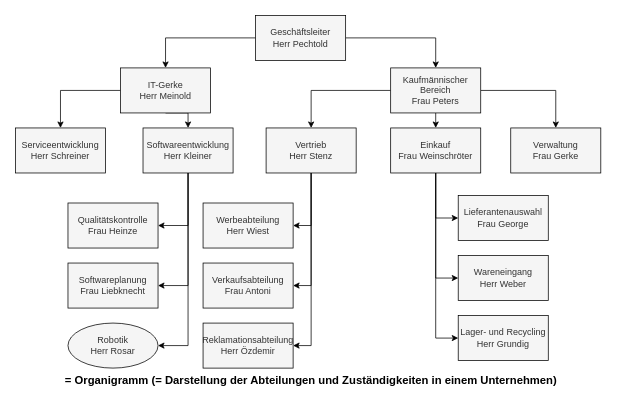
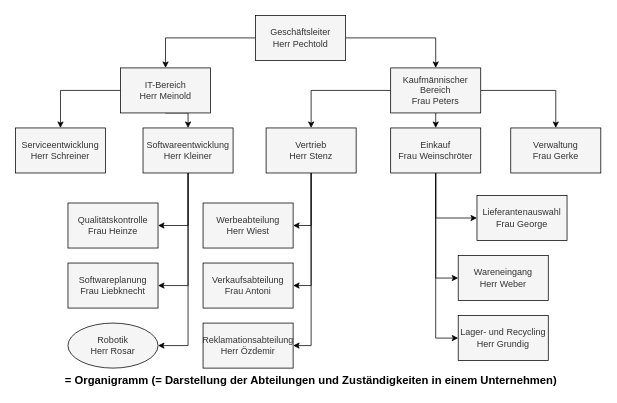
- <mxCell id="7" value="IT-Gerke&lt;br&gt;Herr Meinold" style="rounded=0;whiteSpace=wrap;html=1;labelBackgroundColor=none;labelBorderColor=none;fillColor=#f5f5f5;fontColor=#333333;strokeColor=#000000;" parent="1" vertex="1"><mxGeometry x="160" y="90" width="120" height="60" as="geometry" /></mxCell>
+ <mxCell id="7" value="IT-Bereich&lt;br&gt;Herr Meinold" style="rounded=0;whiteSpace=wrap;html=1;labelBackgroundColor=none;labelBorderColor=none;fillColor=#f5f5f5;fontColor=#333333;strokeColor=#000000;" parent="1" vertex="1"><mxGeometry x="160" y="90" width="120" height="60" as="geometry" /></mxCell>
- <mxCell id="26" value="Lieferantenauswahl&lt;br&gt;Frau George" style="rounded=0;whiteSpace=wrap;html=1;labelBackgroundColor=none;labelBorderColor=none;fillColor=#f5f5f5;fontColor=#333333;strokeColor=#000000;" parent="1" vertex="1"><mxGeometry x="610" y="260" width="120" height="60" as="geometry" /></mxCell>
+ <mxCell id="26" value="Lieferantenauswahl&lt;br&gt;Frau George" style="rounded=0;whiteSpace=wrap;html=1;labelBackgroundColor=none;labelBorderColor=none;fillColor=#f5f5f5;fontColor=#333333;strokeColor=#000000;" parent="1" vertex="1"><mxGeometry x="635" y="260" width="120" height="60" as="geometry" /></mxCell>
